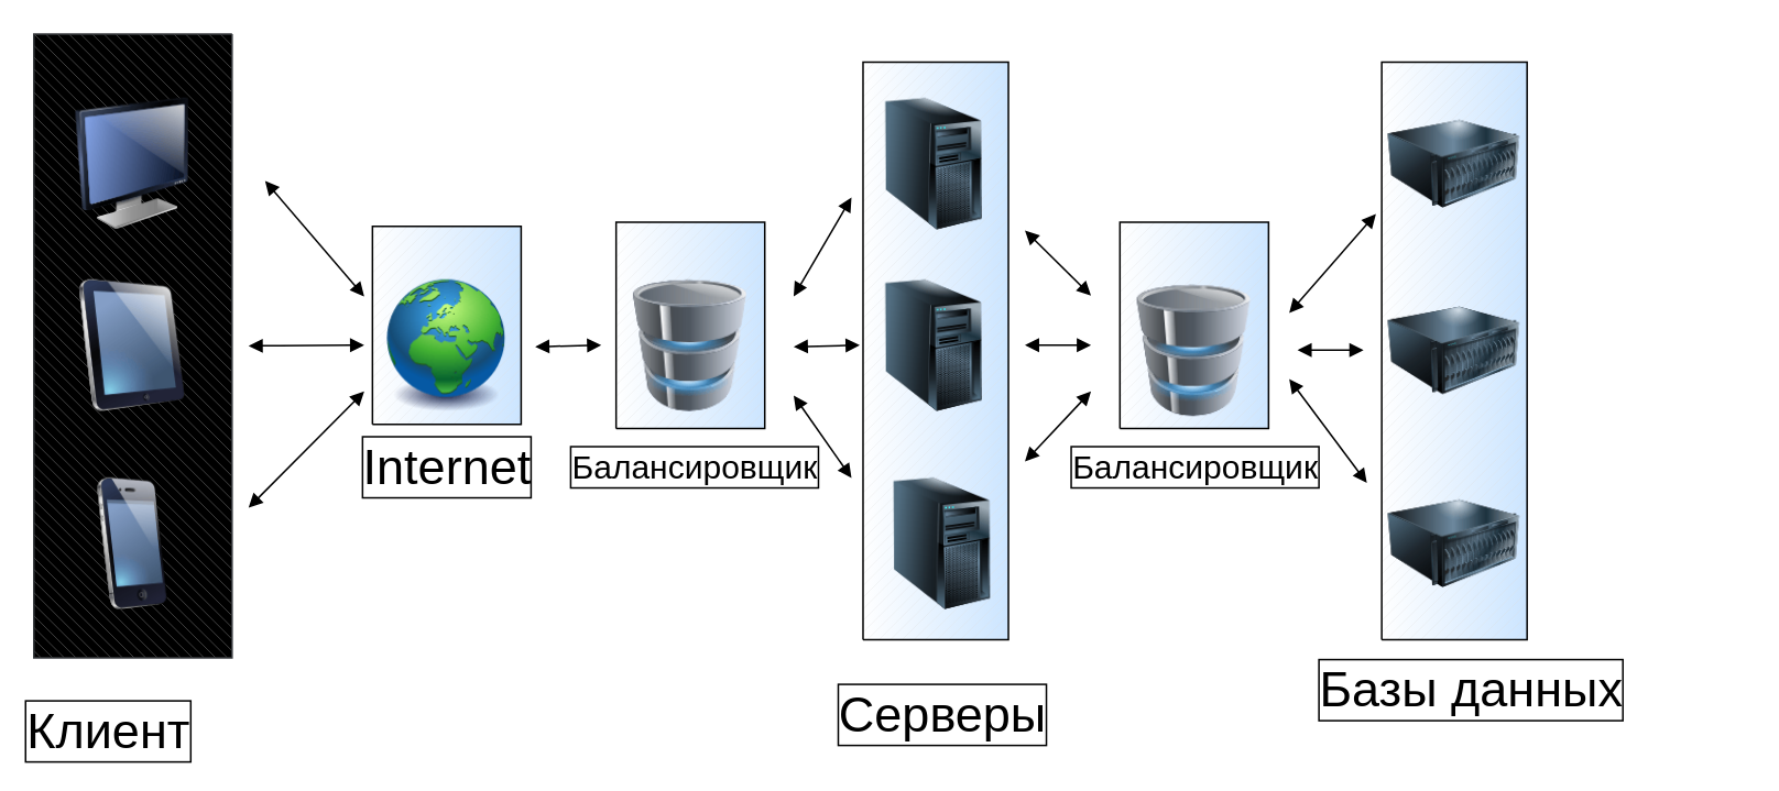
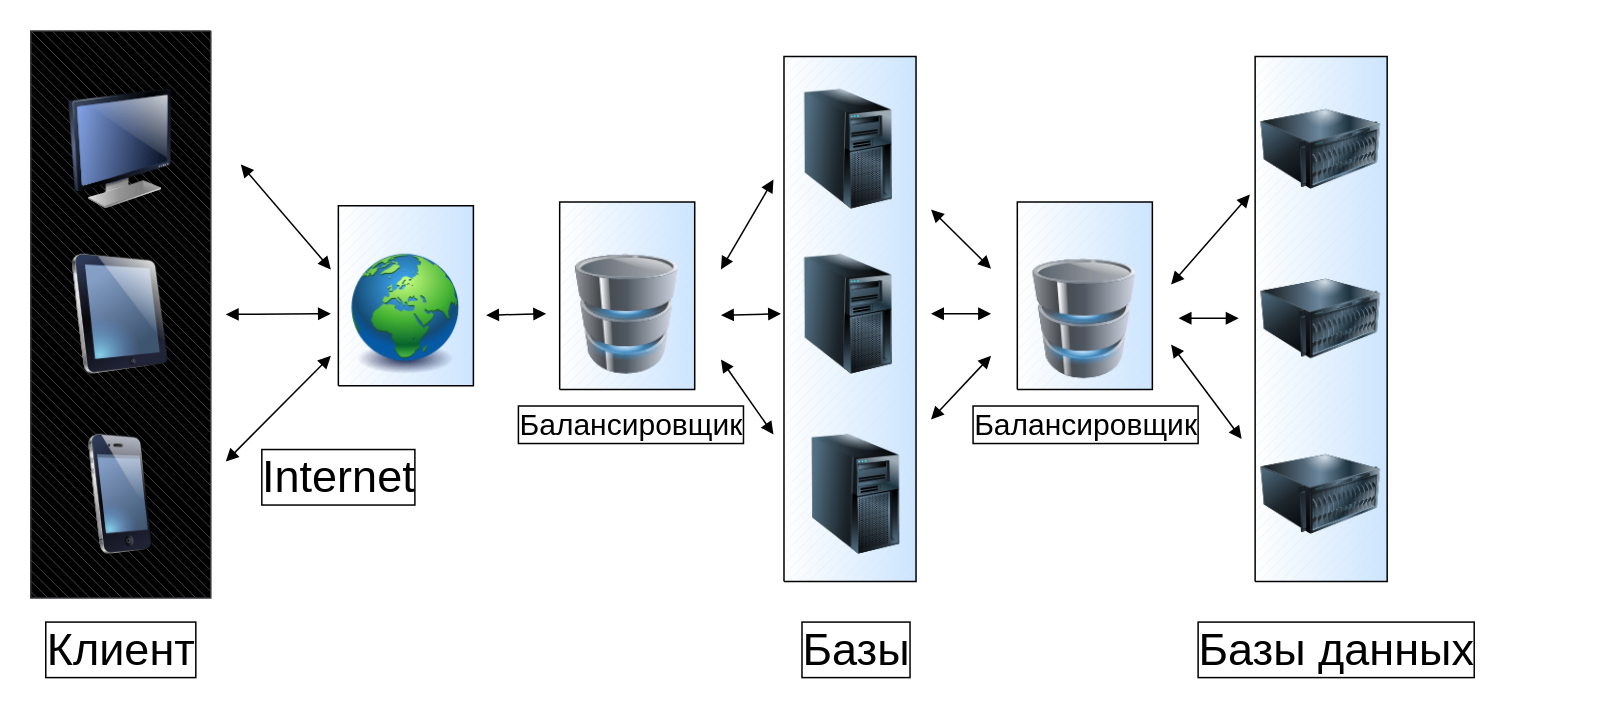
- <mxCell id="13" value="Internet" style="text;html=1;align=center;verticalAlign=middle;resizable=0;points=[];autosize=1;strokeColor=none;fillColor=none;fontSize=30;labelBorderColor=default;" vertex="1" parent="1"><mxGeometry x="205" y="257" width="130" height="50" as="geometry" /></mxCell>
+ <mxCell id="13" value="Internet" style="text;html=1;align=center;verticalAlign=middle;resizable=0;points=[];autosize=1;strokeColor=none;fillColor=none;fontSize=30;labelBorderColor=default;" vertex="1" parent="1"><mxGeometry x="160" y="292" width="130" height="50" as="geometry" /></mxCell>
- <mxCell id="30" value="Базы данных" style="text;html=1;align=center;verticalAlign=middle;resizable=0;points=[];autosize=1;strokeColor=none;fillColor=none;labelBorderColor=default;fontSize=30;" vertex="1" parent="1"><mxGeometry x="785" y="392" width="210" height="50" as="geometry" /></mxCell>
+ <mxCell id="30" value="Базы данных" style="text;html=1;align=center;verticalAlign=middle;resizable=0;points=[];autosize=1;strokeColor=none;fillColor=none;labelBorderColor=default;fontSize=30;" vertex="1" parent="1"><mxGeometry x="785" y="407" width="210" height="50" as="geometry" /></mxCell>
- <mxCell id="19" value="Серверы" style="text;html=1;align=center;verticalAlign=middle;resizable=0;points=[];autosize=1;strokeColor=none;fillColor=none;fontSize=30;labelBorderColor=default;rounded=0;arcSize=0;shadow=0;" vertex="1" parent="1"><mxGeometry x="495" y="407" width="150" height="50" as="geometry" /></mxCell>
+ <mxCell id="19" value="Базы" style="text;html=1;align=center;verticalAlign=middle;resizable=0;points=[];autosize=1;strokeColor=none;fillColor=none;fontSize=30;labelBorderColor=default;rounded=0;arcSize=0;shadow=0;" vertex="1" parent="1"><mxGeometry x="495" y="407" width="150" height="50" as="geometry" /></mxCell>
- <mxCell id="11" value="&lt;div&gt;Клиент&lt;/div&gt;" style="text;html=1;align=center;verticalAlign=middle;resizable=0;points=[];autosize=1;fontSize=30;labelBorderColor=default;rounded=0;glass=0;" vertex="1" parent="1"><mxGeometry x="5" y="417" width="120" height="50" as="geometry" /></mxCell>
+ <mxCell id="11" value="&lt;div&gt;Клиент&lt;/div&gt;" style="text;html=1;align=center;verticalAlign=middle;resizable=0;points=[];autosize=1;fontSize=30;labelBorderColor=default;rounded=0;glass=0;" vertex="1" parent="1"><mxGeometry x="20" y="407" width="120" height="50" as="geometry" /></mxCell>
